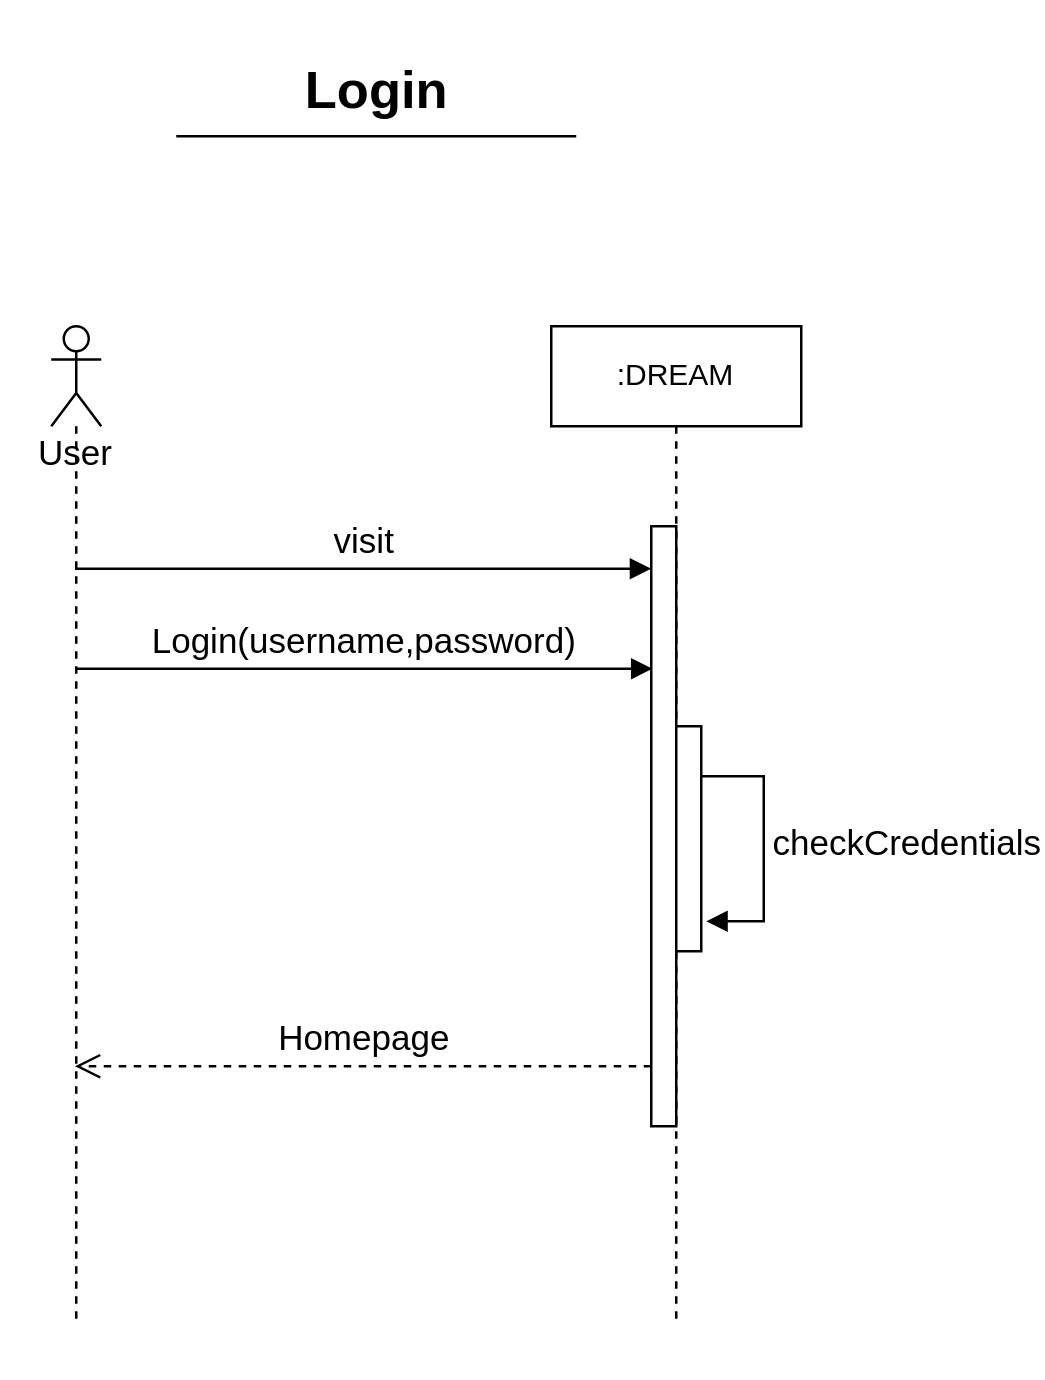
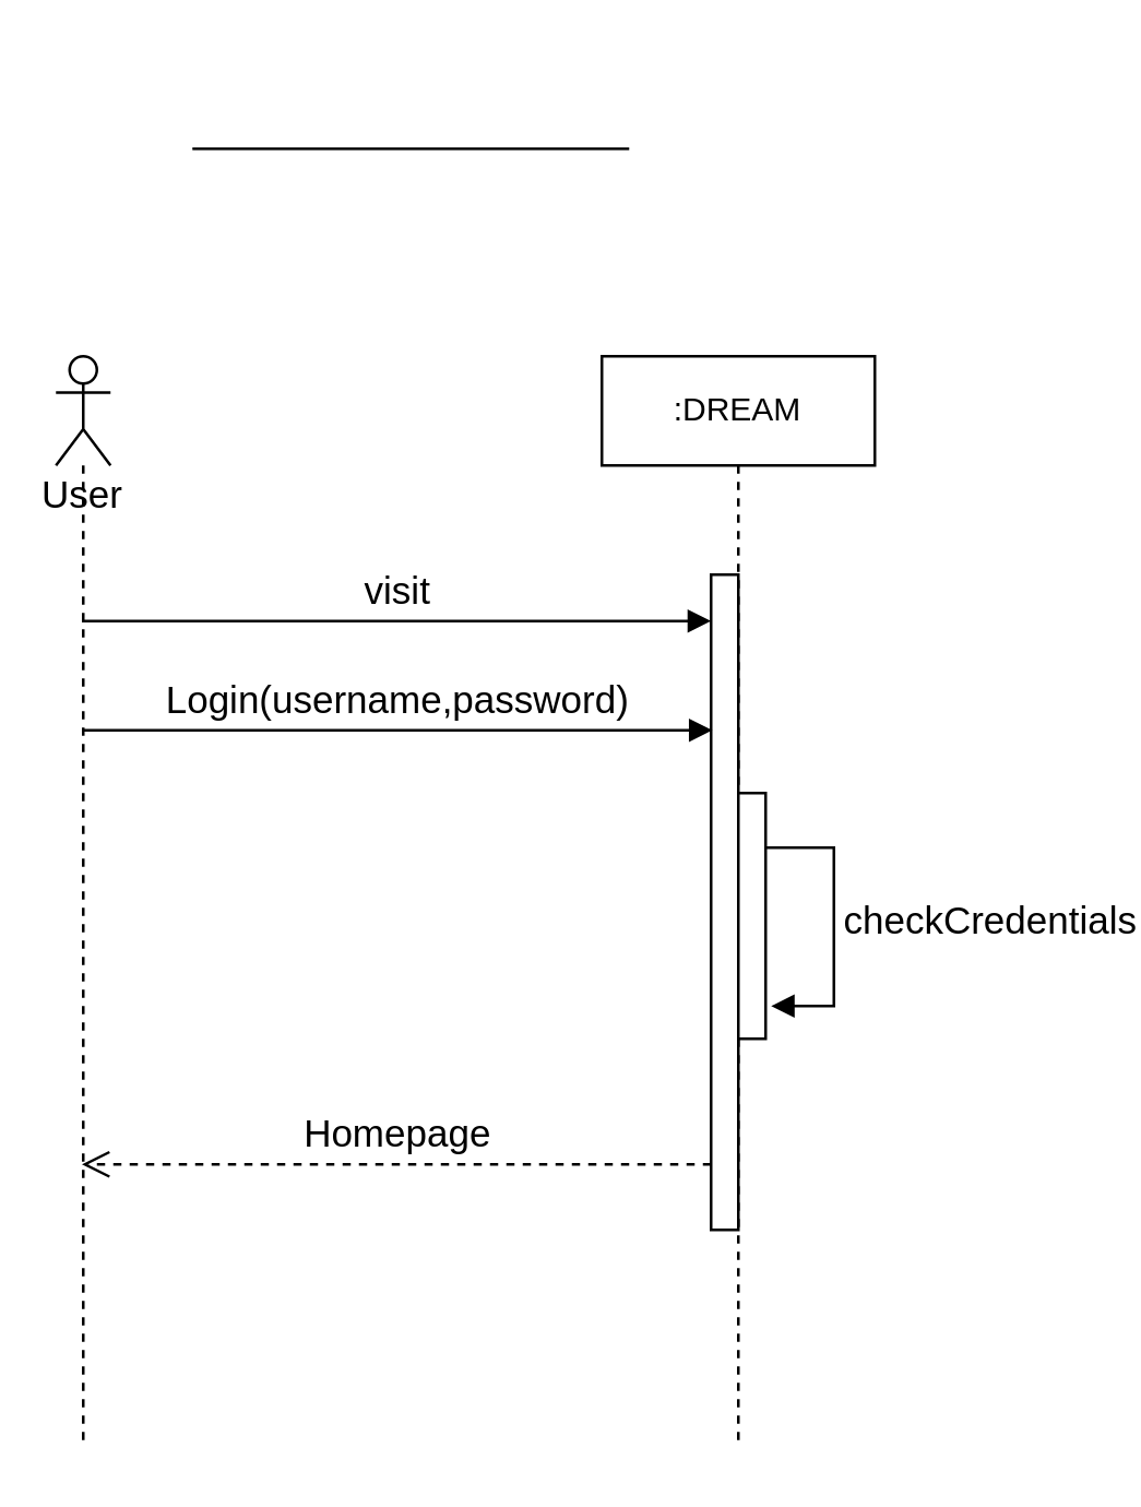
- <mxCell id="10" value="&lt;b&gt;&lt;font style=&quot;font-size: 21px&quot;&gt;Login&lt;/font&gt;&lt;/b&gt;" style="text;html=1;align=center;verticalAlign=middle;resizable=0;points=[];autosize=1;strokeColor=none;fillColor=none;fontSize=14;" parent="1" vertex="1"><mxGeometry x="115" y="20" width="70" height="30" as="geometry" /></mxCell>
